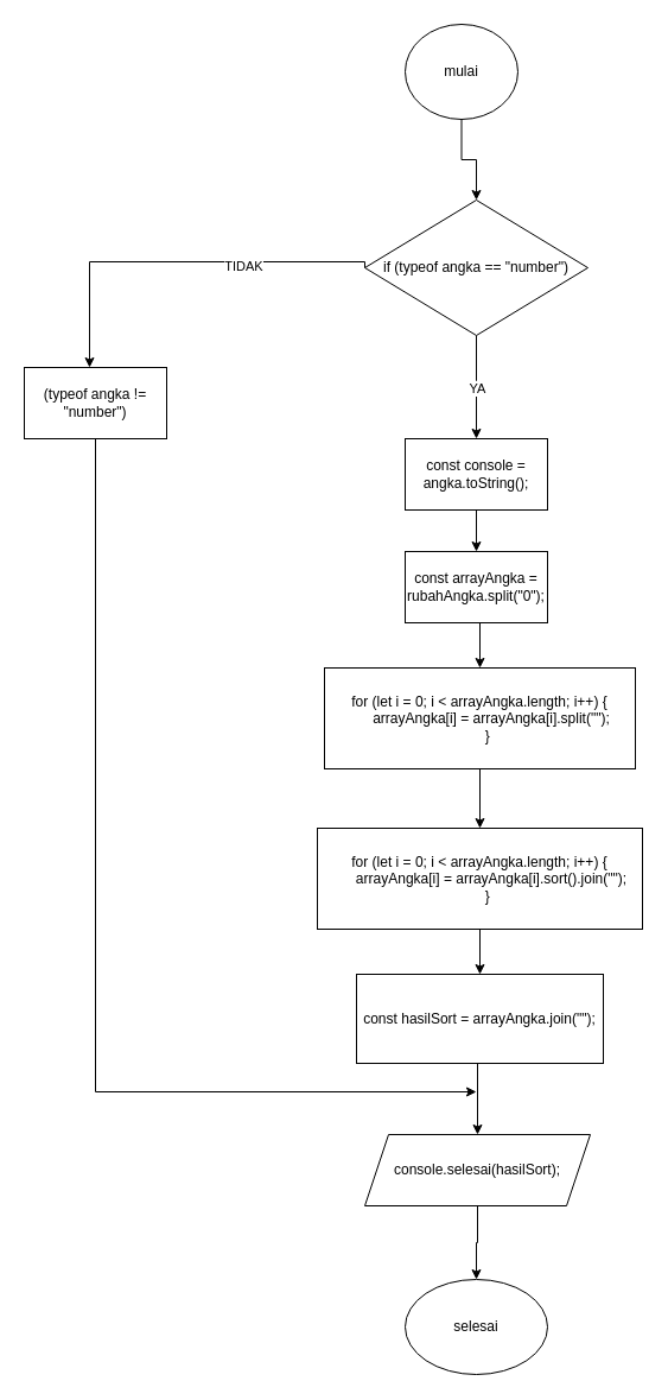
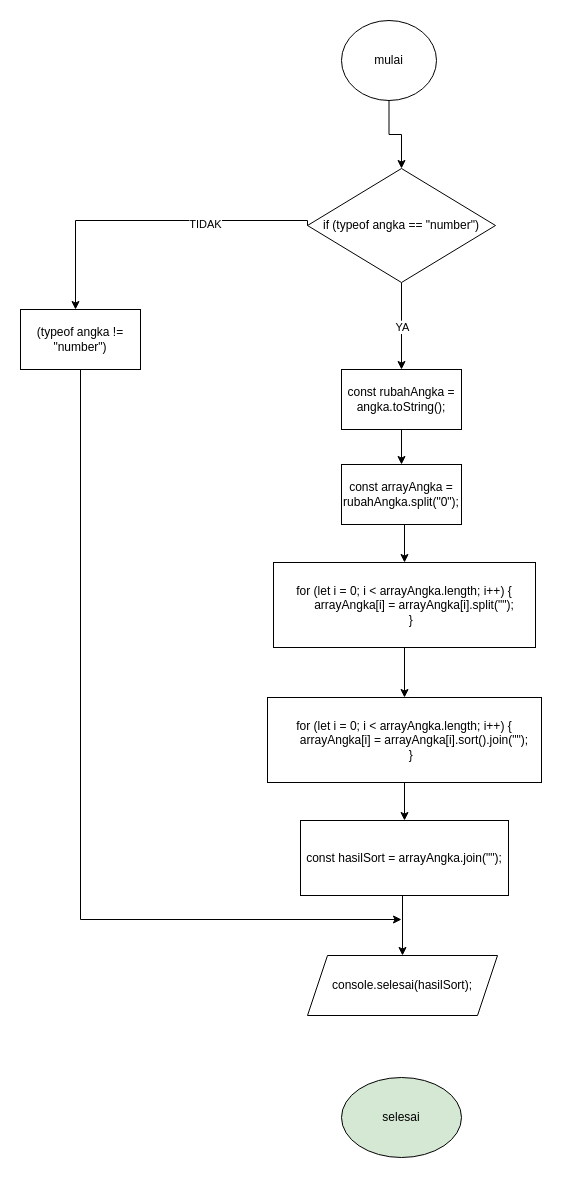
- <mxCell id="10" value="const console = angka.toString();" style="rounded=0;whiteSpace=wrap;html=1;" parent="1" vertex="1"><mxGeometry x="341" y="368.997" width="120" height="60" as="geometry" /></mxCell>
+ <mxCell id="10" value="const rubahAngka = angka.toString();" style="rounded=0;whiteSpace=wrap;html=1;" parent="1" vertex="1"><mxGeometry x="341" y="368.997" width="120" height="60" as="geometry" /></mxCell>
- <mxCell id="17" style="edgeStyle=orthogonalEdgeStyle;rounded=0;orthogonalLoop=1;jettySize=auto;html=1;" parent="1" source="21" target="18" edge="1"><mxGeometry relative="1" as="geometry"><mxPoint x="402" y="1031.667" as="targetPoint" /><mxPoint x="407" y="978" as="sourcePoint" /></mxGeometry></mxCell>
- <mxCell id="18" value="selesai" style="ellipse;whiteSpace=wrap;html=1;" parent="1" vertex="1"><mxGeometry x="341" y="1076.997" width="120" height="80" as="geometry" /></mxCell>
+ <mxCell id="18" value="selesai" style="ellipse;whiteSpace=wrap;html=1;fillColor=#d5e8d4;" parent="1" vertex="1"><mxGeometry x="341" y="1076.997" width="120" height="80" as="geometry" /></mxCell>
